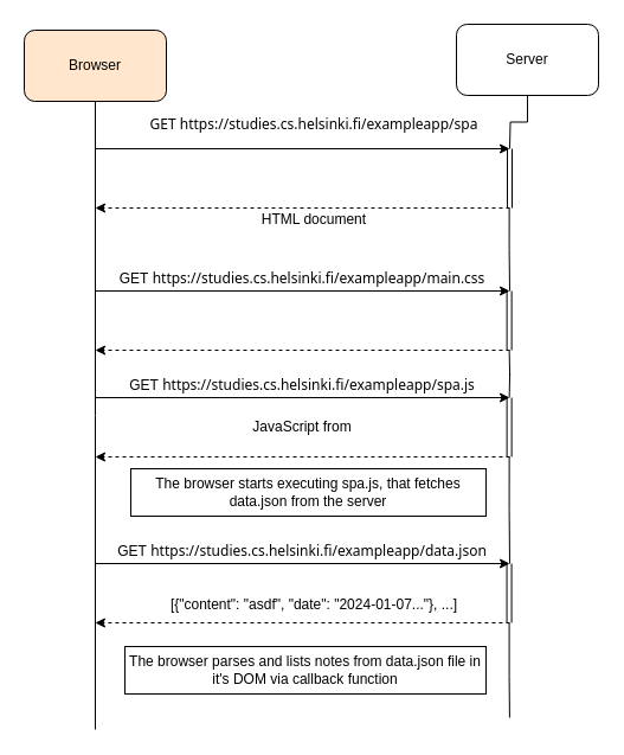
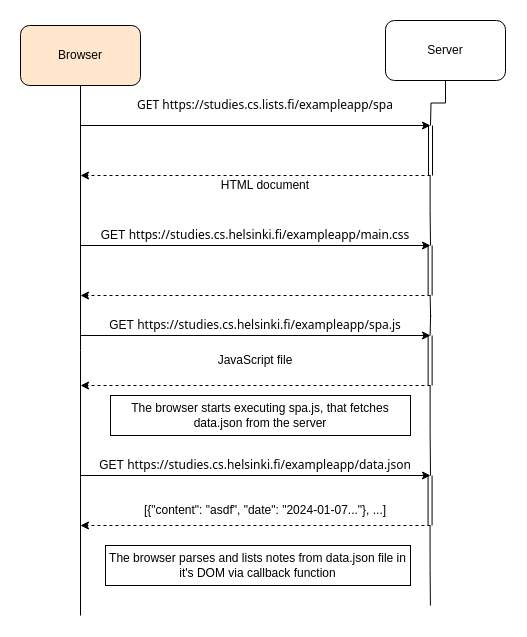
- <mxCell id="7" value="&lt;span style=&quot;font-family: &amp;quot;Segoe UI&amp;quot;, tahoma, sans-serif; text-align: start;&quot;&gt;GET&amp;nbsp;&lt;/span&gt;&lt;span style=&quot;text-align: start; background-color: initial;&quot;&gt;&lt;font face=&quot;Segoe UI, tahoma, sans-serif&quot;&gt;https://studies.cs.helsinki.fi/exampleapp/spa&lt;/font&gt;&lt;br&gt;&lt;/span&gt;&lt;div style=&quot;display: flex; line-height: 20px; padding-left: 8px; gap: 12px; user-select: text; color: rgb(227, 227, 227); font-family: &amp;quot;Segoe UI&amp;quot;, tahoma, sans-serif; text-align: start; background-color: rgb(40, 40, 40);&quot; class=&quot;row&quot;&gt;&lt;/div&gt;" style="text;html=1;strokeColor=none;fillColor=none;align=center;verticalAlign=middle;whiteSpace=wrap;rounded=0;" vertex="1" parent="1"><mxGeometry x="110" y="95" width="310" height="20" as="geometry" /></mxCell>
+ <mxCell id="7" value="&lt;span style=&quot;font-family: &amp;quot;Segoe UI&amp;quot;, tahoma, sans-serif; text-align: start;&quot;&gt;GET&amp;nbsp;&lt;/span&gt;&lt;span style=&quot;text-align: start; background-color: initial;&quot;&gt;&lt;font face=&quot;Segoe UI, tahoma, sans-serif&quot;&gt;https://studies.cs.lists.fi/exampleapp/spa&lt;/font&gt;&lt;br&gt;&lt;/span&gt;&lt;div style=&quot;display: flex; line-height: 20px; padding-left: 8px; gap: 12px; user-select: text; color: rgb(227, 227, 227); font-family: &amp;quot;Segoe UI&amp;quot;, tahoma, sans-serif; text-align: start; background-color: rgb(40, 40, 40);&quot; class=&quot;row&quot;&gt;&lt;/div&gt;" style="text;html=1;strokeColor=none;fillColor=none;align=center;verticalAlign=middle;whiteSpace=wrap;rounded=0;" vertex="1" parent="1"><mxGeometry x="110" y="95" width="310" height="20" as="geometry" /></mxCell>
- <mxCell id="26" value="JavaScript from" style="text;html=1;strokeColor=none;fillColor=none;align=center;verticalAlign=middle;whiteSpace=wrap;rounded=0;labelBackgroundColor=none;fontColor=#000000;" vertex="1" parent="1"><mxGeometry x="140" y="340" width="230" height="40" as="geometry" /></mxCell>
+ <mxCell id="26" value="JavaScript file" style="text;html=1;strokeColor=none;fillColor=none;align=center;verticalAlign=middle;whiteSpace=wrap;rounded=0;labelBackgroundColor=none;fontColor=#000000;" vertex="1" parent="1"><mxGeometry x="140" y="340" width="230" height="40" as="geometry" /></mxCell>
